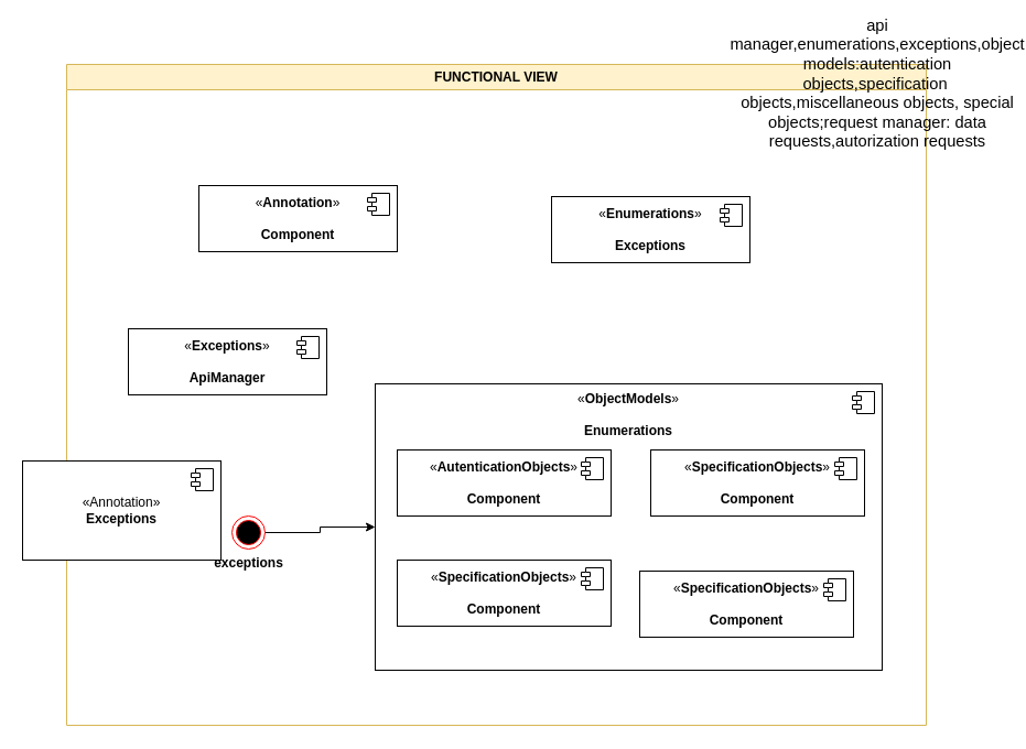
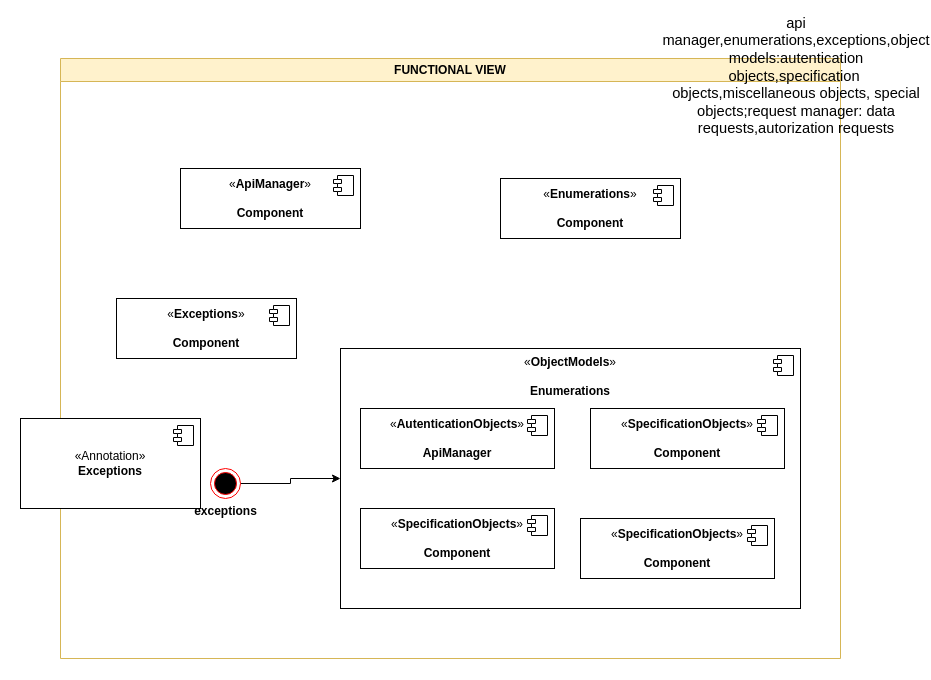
- <mxCell id="12" value="«&lt;b&gt;Annotation&lt;/b&gt;»&lt;div&gt;&lt;br&gt;&lt;b&gt;Component&lt;/b&gt;&lt;/div&gt;" style="html=1;dropTarget=0;whiteSpace=wrap;" vertex="1" parent="2"><mxGeometry x="120" y="110" width="180" height="60" as="geometry" /></mxCell>
+ <mxCell id="12" value="«&lt;b&gt;ApiManager&lt;/b&gt;»&lt;div&gt;&lt;br&gt;&lt;b&gt;Component&lt;/b&gt;&lt;/div&gt;" style="html=1;dropTarget=0;whiteSpace=wrap;" vertex="1" parent="2"><mxGeometry x="120" y="110" width="180" height="60" as="geometry" /></mxCell>
- <mxCell id="4" value="«&lt;b&gt;Enumerations&lt;/b&gt;»&lt;div&gt;&lt;br&gt;&lt;b&gt;Exceptions&lt;/b&gt;&lt;/div&gt;" style="html=1;dropTarget=0;whiteSpace=wrap;" vertex="1" parent="2"><mxGeometry x="440" y="120" width="180" height="60" as="geometry" /></mxCell>
+ <mxCell id="4" value="«&lt;b&gt;Enumerations&lt;/b&gt;»&lt;div&gt;&lt;br&gt;&lt;b&gt;Component&lt;/b&gt;&lt;/div&gt;" style="html=1;dropTarget=0;whiteSpace=wrap;" vertex="1" parent="2"><mxGeometry x="440" y="120" width="180" height="60" as="geometry" /></mxCell>
- <mxCell id="10" value="«&lt;b&gt;Exceptions&lt;/b&gt;»&lt;div&gt;&lt;br&gt;&lt;b&gt;ApiManager&lt;/b&gt;&lt;/div&gt;" style="html=1;dropTarget=0;whiteSpace=wrap;" vertex="1" parent="2"><mxGeometry x="56" y="240" width="180" height="60" as="geometry" /></mxCell>
+ <mxCell id="10" value="«&lt;b&gt;Exceptions&lt;/b&gt;»&lt;div&gt;&lt;br&gt;&lt;b&gt;Component&lt;/b&gt;&lt;/div&gt;" style="html=1;dropTarget=0;whiteSpace=wrap;" vertex="1" parent="2"><mxGeometry x="56" y="240" width="180" height="60" as="geometry" /></mxCell>
- <mxCell id="8" value="«&lt;b&gt;AutenticationObjects&lt;/b&gt;»&lt;div&gt;&lt;br&gt;&lt;b&gt;Component&lt;/b&gt;&lt;/div&gt;" style="html=1;dropTarget=0;whiteSpace=wrap;" vertex="1" parent="2"><mxGeometry x="300" y="350" width="194" height="60" as="geometry" /></mxCell>
+ <mxCell id="8" value="«&lt;b&gt;AutenticationObjects&lt;/b&gt;»&lt;div&gt;&lt;br&gt;&lt;b&gt;ApiManager&lt;/b&gt;&lt;/div&gt;" style="html=1;dropTarget=0;whiteSpace=wrap;" vertex="1" parent="2"><mxGeometry x="300" y="350" width="194" height="60" as="geometry" /></mxCell>
